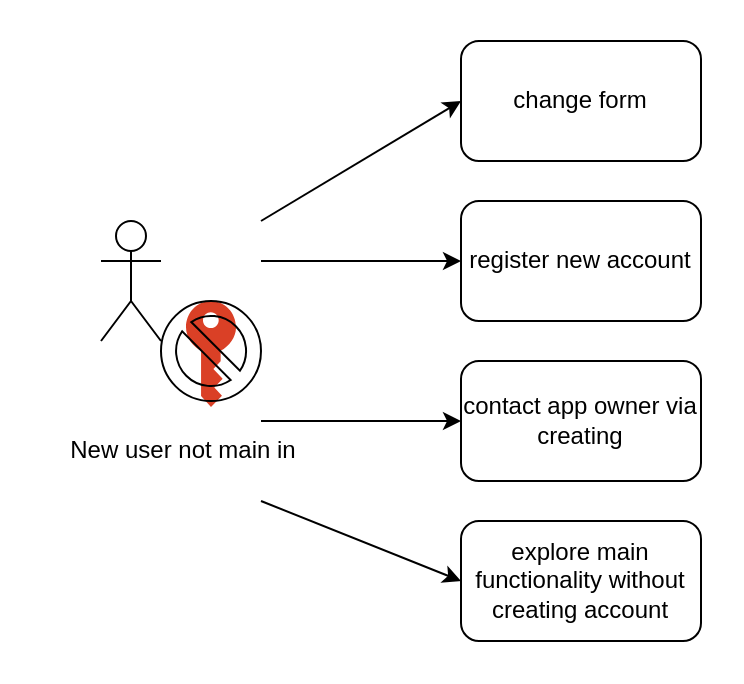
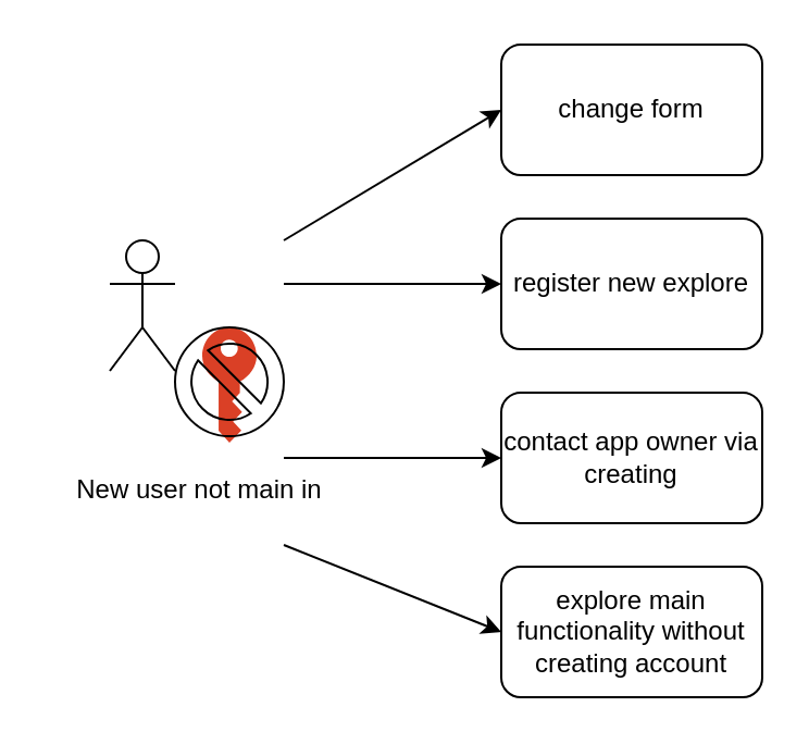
- <mxCell id="8" value="register new account" style="rounded=1;whiteSpace=wrap;html=1;" vertex="1" parent="7"><mxGeometry y="80" width="120" height="60" as="geometry" /></mxCell>
+ <mxCell id="8" value="register new explore" style="rounded=1;whiteSpace=wrap;html=1;" vertex="1" parent="7"><mxGeometry y="80" width="120" height="60" as="geometry" /></mxCell>
